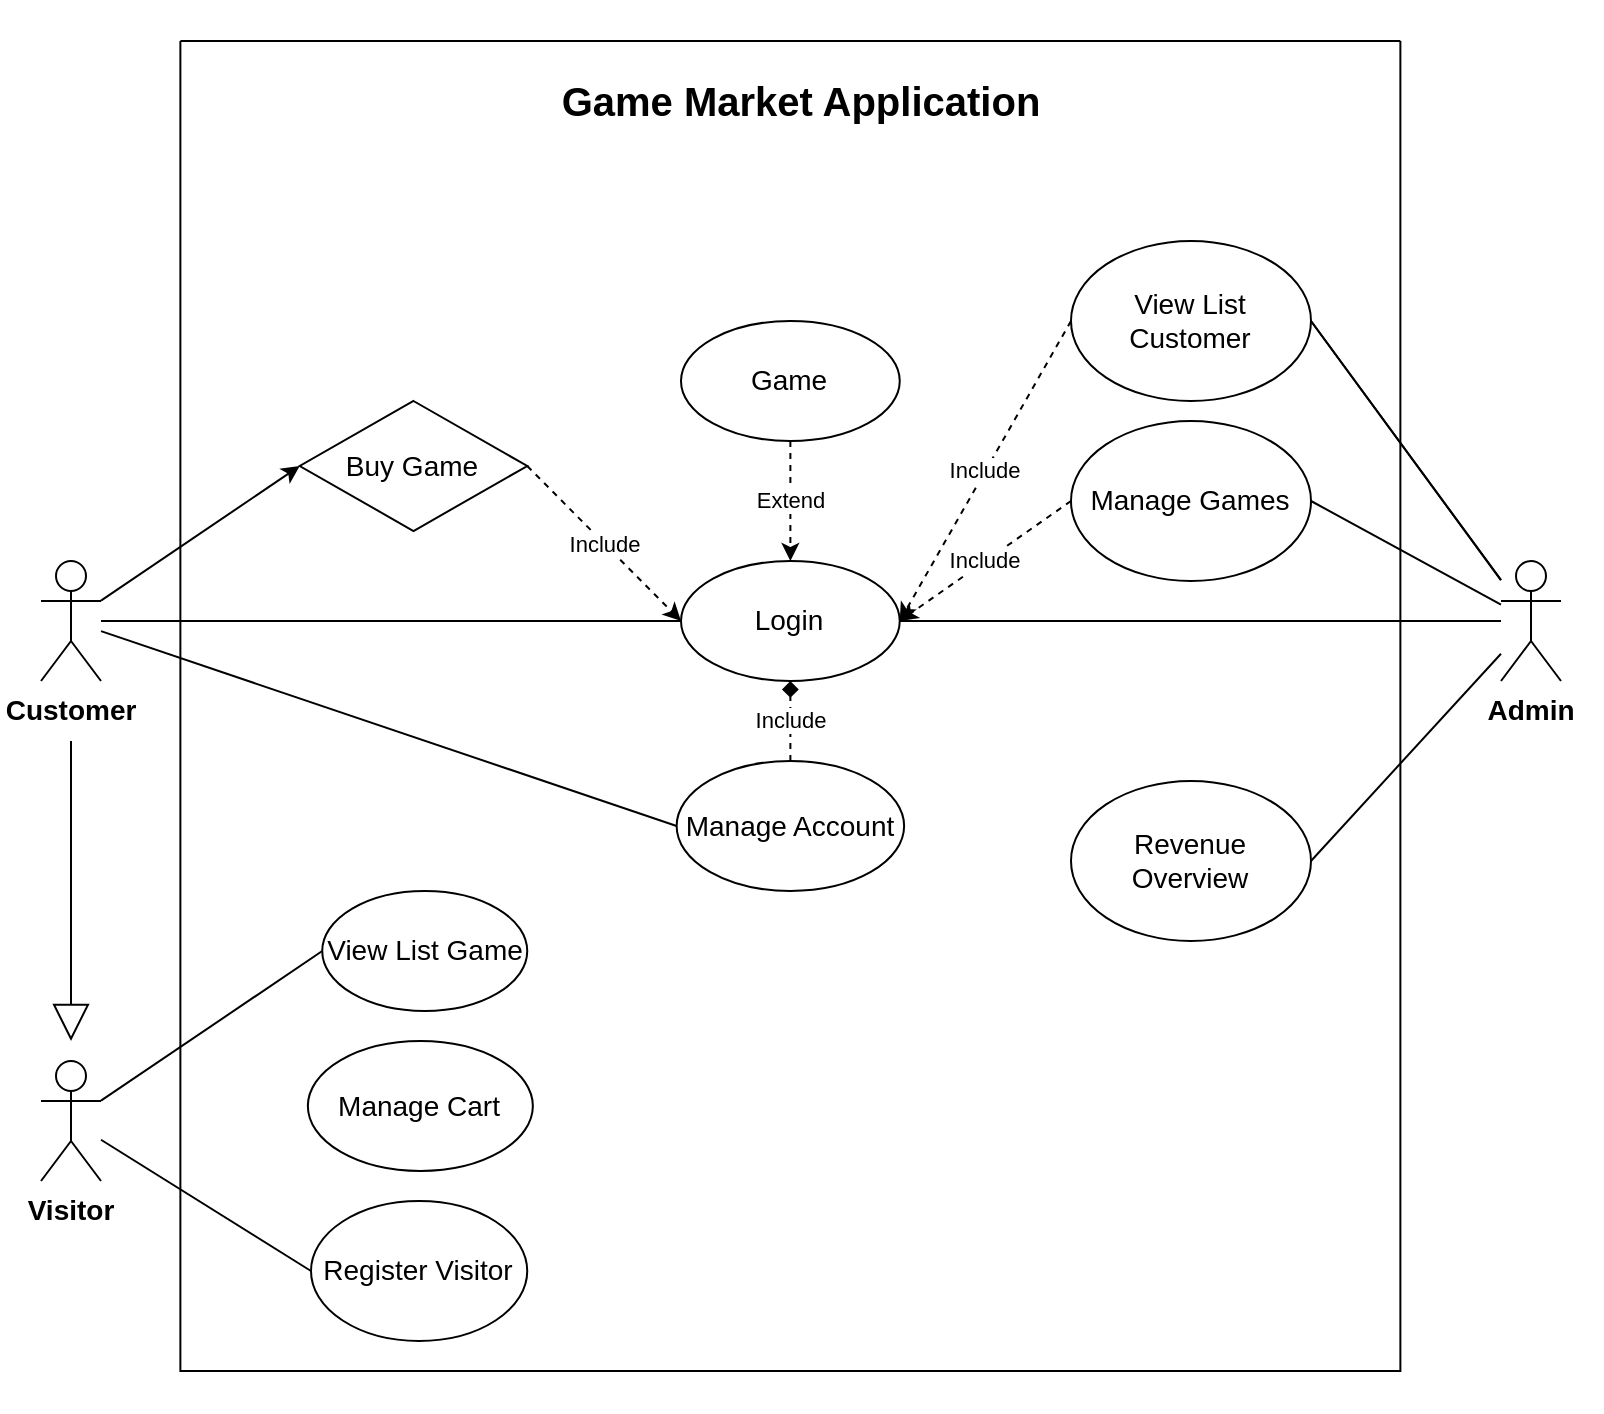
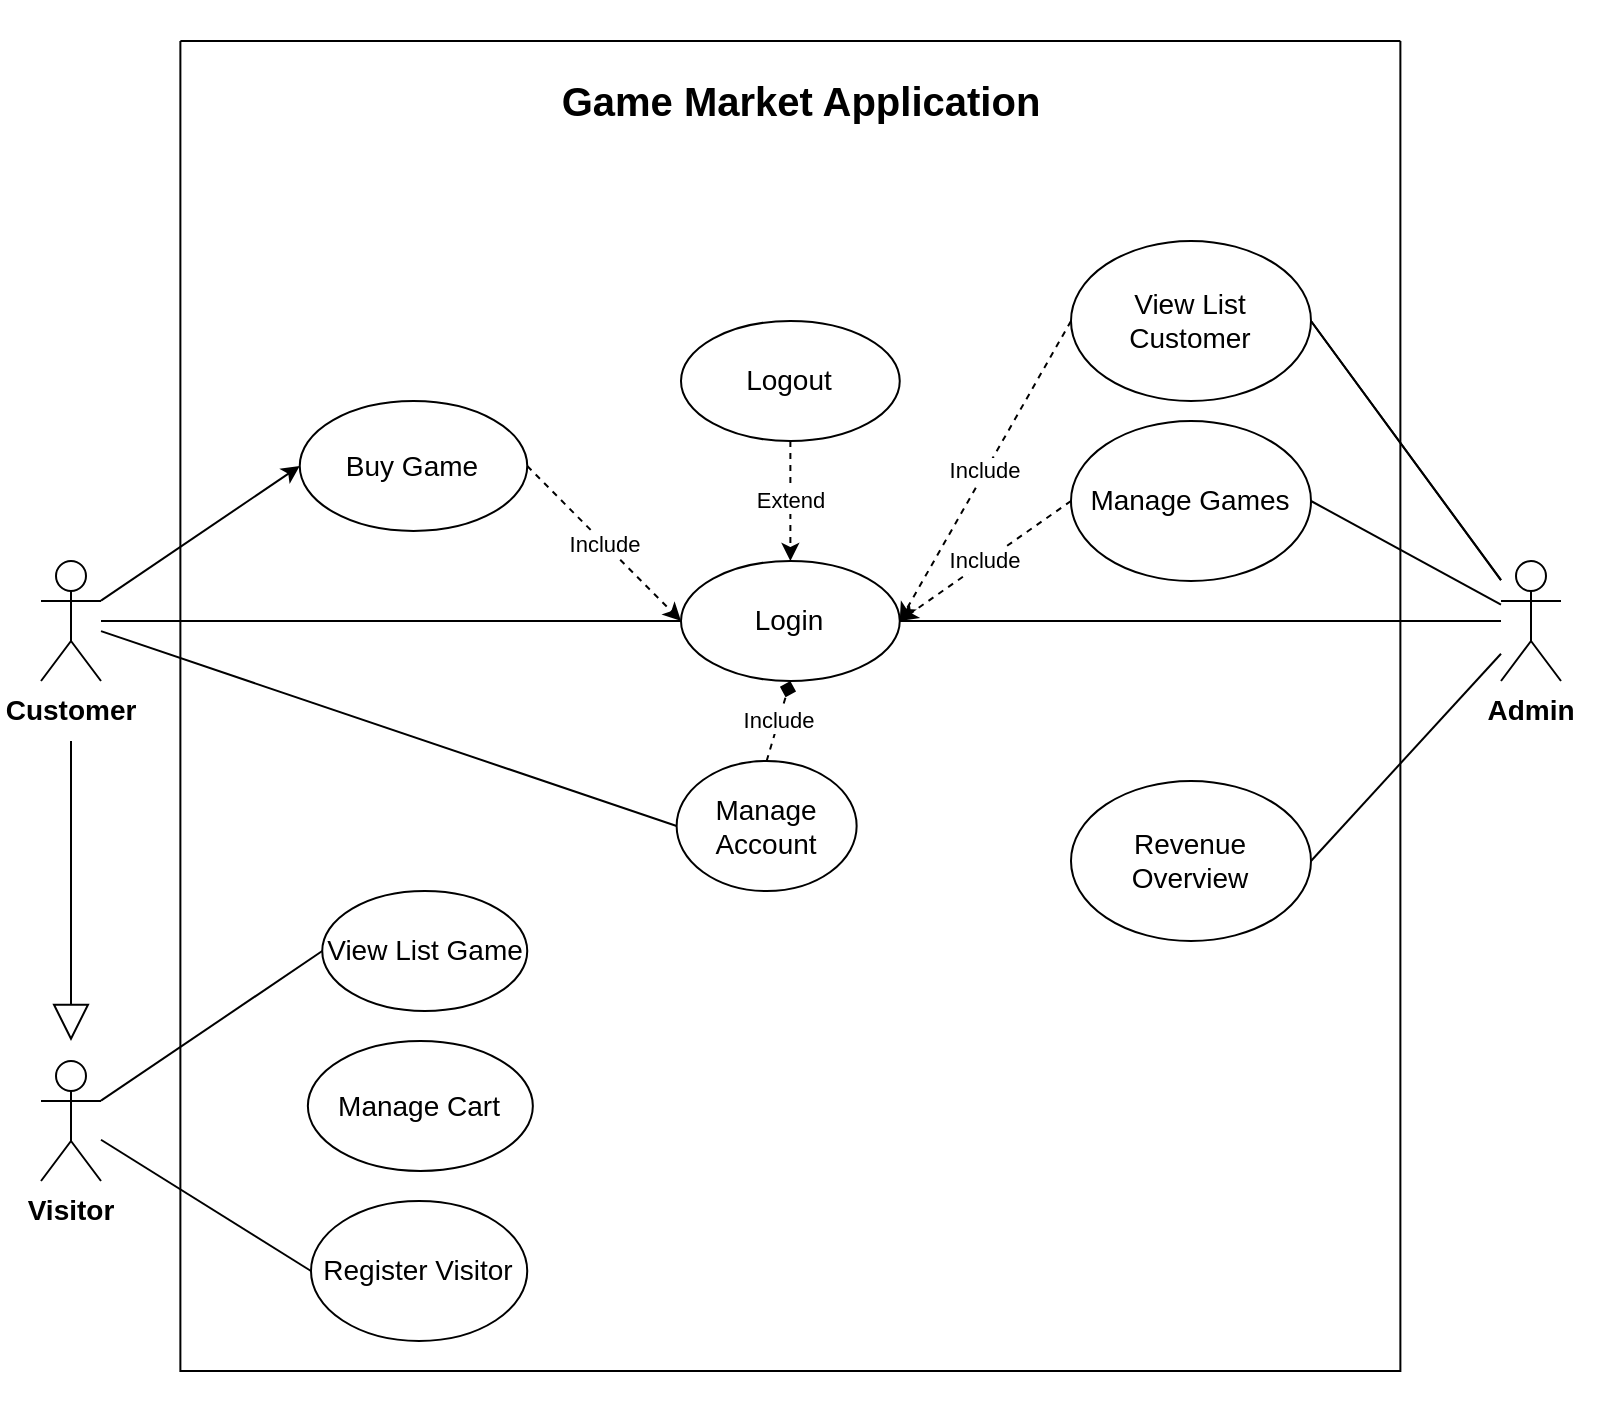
- <mxCell id="20" value="Game" style="ellipse;whiteSpace=wrap;html=1;fontSize=14;" parent="1" vertex="1"><mxGeometry x="340" y="160" width="109.38" height="60" as="geometry" /></mxCell>
+ <mxCell id="20" value="Logout" style="ellipse;whiteSpace=wrap;html=1;fontSize=14;" parent="1" vertex="1"><mxGeometry x="340" y="160" width="109.38" height="60" as="geometry" /></mxCell>
- <mxCell id="5" value="Buy Game" style="rhombus;whiteSpace=wrap;html=1;fontSize=14;" parent="1" vertex="1"><mxGeometry x="149.37" y="200" width="113.75" height="65" as="geometry" /></mxCell>
+ <mxCell id="5" value="Buy Game" style="ellipse;whiteSpace=wrap;html=1;fontSize=14;" parent="1" vertex="1"><mxGeometry x="149.37" y="200" width="113.75" height="65" as="geometry" /></mxCell>
- <mxCell id="19" value="Manage Account" style="ellipse;whiteSpace=wrap;html=1;fontSize=14;" parent="1" vertex="1"><mxGeometry x="337.82" y="380" width="113.75" height="65" as="geometry" /></mxCell>
+ <mxCell id="19" value="Manage Account" style="ellipse;whiteSpace=wrap;html=1;fontSize=14;" parent="1" vertex="1"><mxGeometry x="337.82" y="380" width="90" height="65" as="geometry" /></mxCell>
